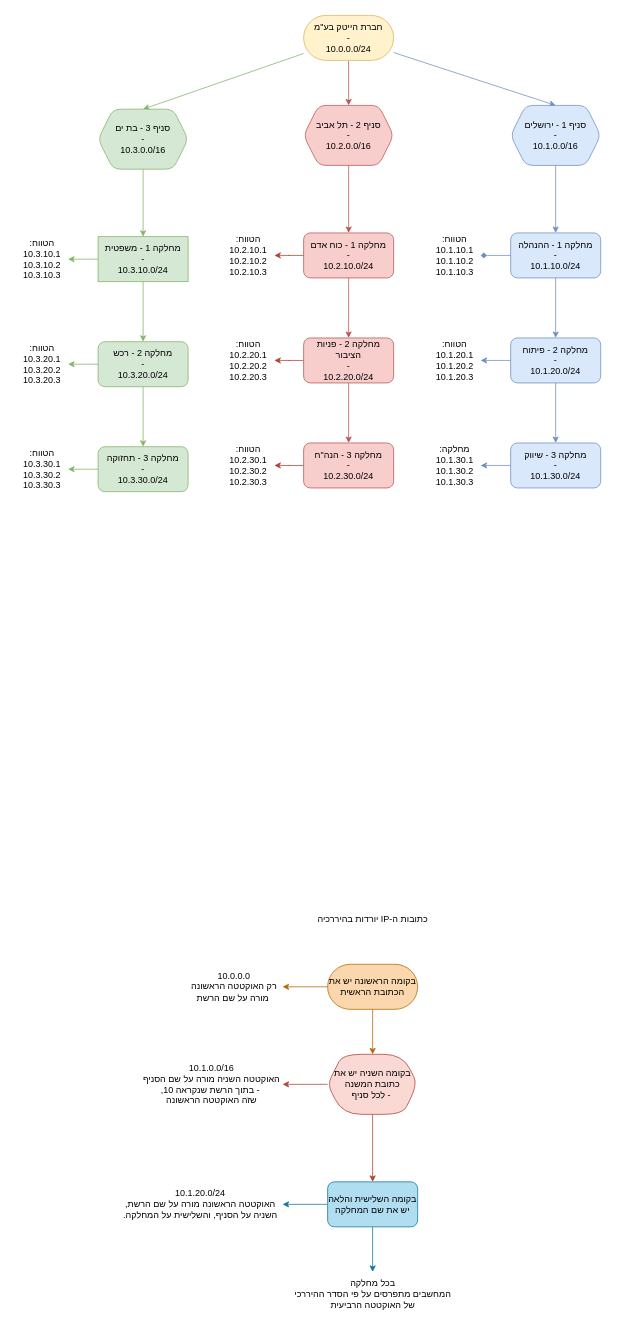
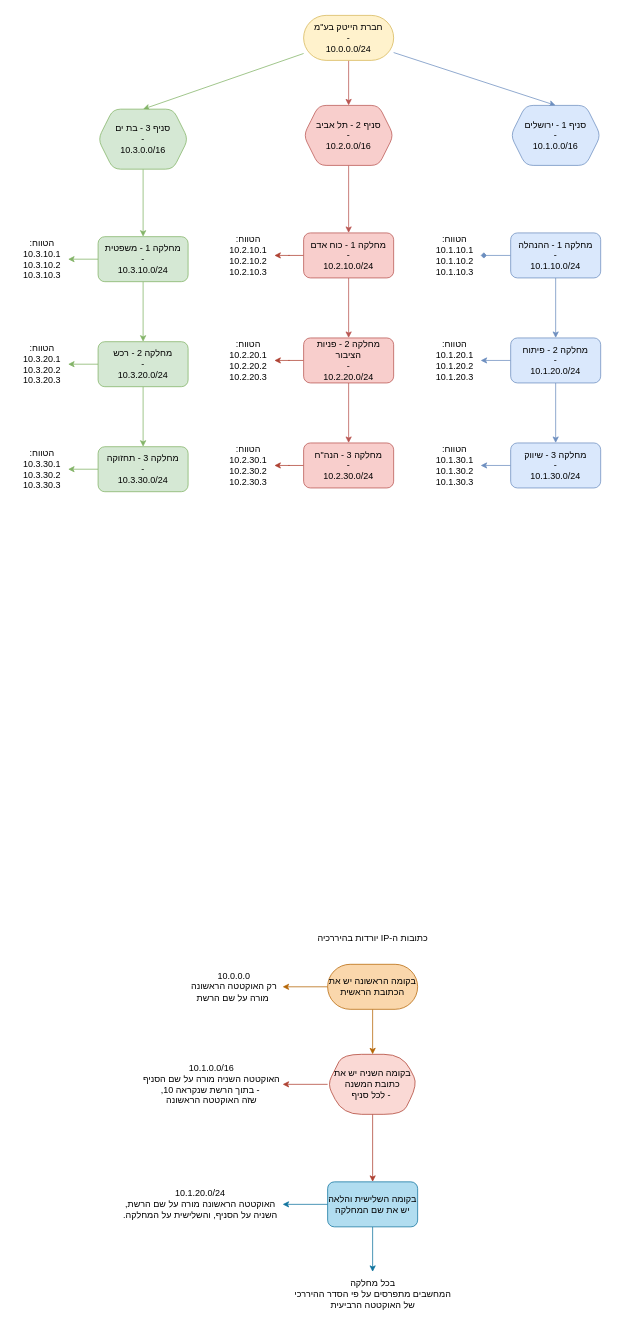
- <mxCell id="6" value="" style="edgeStyle=orthogonalEdgeStyle;rounded=0;orthogonalLoop=1;jettySize=auto;html=1;labelBackgroundColor=none;fontColor=default;fillColor=#dae8fc;strokeColor=#6c8ebf;textDirection=rtl;" edge="1" parent="1" source="7" target="14"><mxGeometry relative="1" as="geometry" /></mxCell>
- <mxCell id="30" value="מחלקה 1 - משפטית&lt;div&gt;-&lt;/div&gt;&lt;div&gt;10.3.10.0/24&lt;/div&gt;" style="whiteSpace=wrap;html=1;labelBackgroundColor=none;fillColor=#d5e8d4;strokeColor=#82b366;textDirection=rtl;rounded=0;" vertex="1" parent="1"><mxGeometry x="130" y="315" width="120" height="60" as="geometry" /></mxCell>
+ <mxCell id="30" value="מחלקה 1 - משפטית&lt;div&gt;-&lt;/div&gt;&lt;div&gt;10.3.10.0/24&lt;/div&gt;" style="whiteSpace=wrap;html=1;rounded=1;labelBackgroundColor=none;fillColor=#d5e8d4;strokeColor=#82b366;textDirection=rtl;" vertex="1" parent="1"><mxGeometry x="130" y="315" width="120" height="60" as="geometry" /></mxCell>
- <mxCell id="51" value="מחלקה:&lt;div&gt;10.1.30.1&lt;/div&gt;&lt;div&gt;10.1.30.2&lt;/div&gt;&lt;div&gt;10.1.30.3&lt;/div&gt;" style="text;html=1;align=center;verticalAlign=middle;resizable=0;points=[];autosize=1;strokeColor=none;fillColor=none;textDirection=rtl;" vertex="1" parent="1"><mxGeometry x="570" y="585" width="70" height="70" as="geometry" /></mxCell>
+ <mxCell id="51" value="הטווח:&lt;div&gt;10.1.30.1&lt;/div&gt;&lt;div&gt;10.1.30.2&lt;/div&gt;&lt;div&gt;10.1.30.3&lt;/div&gt;" style="text;html=1;align=center;verticalAlign=middle;resizable=0;points=[];autosize=1;strokeColor=none;fillColor=none;textDirection=rtl;" vertex="1" parent="1"><mxGeometry x="570" y="585" width="70" height="70" as="geometry" /></mxCell>
- <mxCell id="36" value="כתובות ה-IP יורדות בהיררכיה" style="text;html=1;align=center;verticalAlign=middle;resizable=0;points=[];autosize=1;strokeColor=none;fillColor=none;textDirection=rtl;" vertex="1" parent="1"><mxGeometry x="416" y="1210" width="160" height="30" as="geometry" /></mxCell>
+ <mxCell id="36" value="כתובות ה-IP יורדות בהיררכיה" style="text;html=1;align=center;verticalAlign=middle;resizable=0;points=[];autosize=1;strokeColor=none;fillColor=none;textDirection=rtl;" vertex="1" parent="1"><mxGeometry x="416" y="1235" width="160" height="30" as="geometry" /></mxCell>
